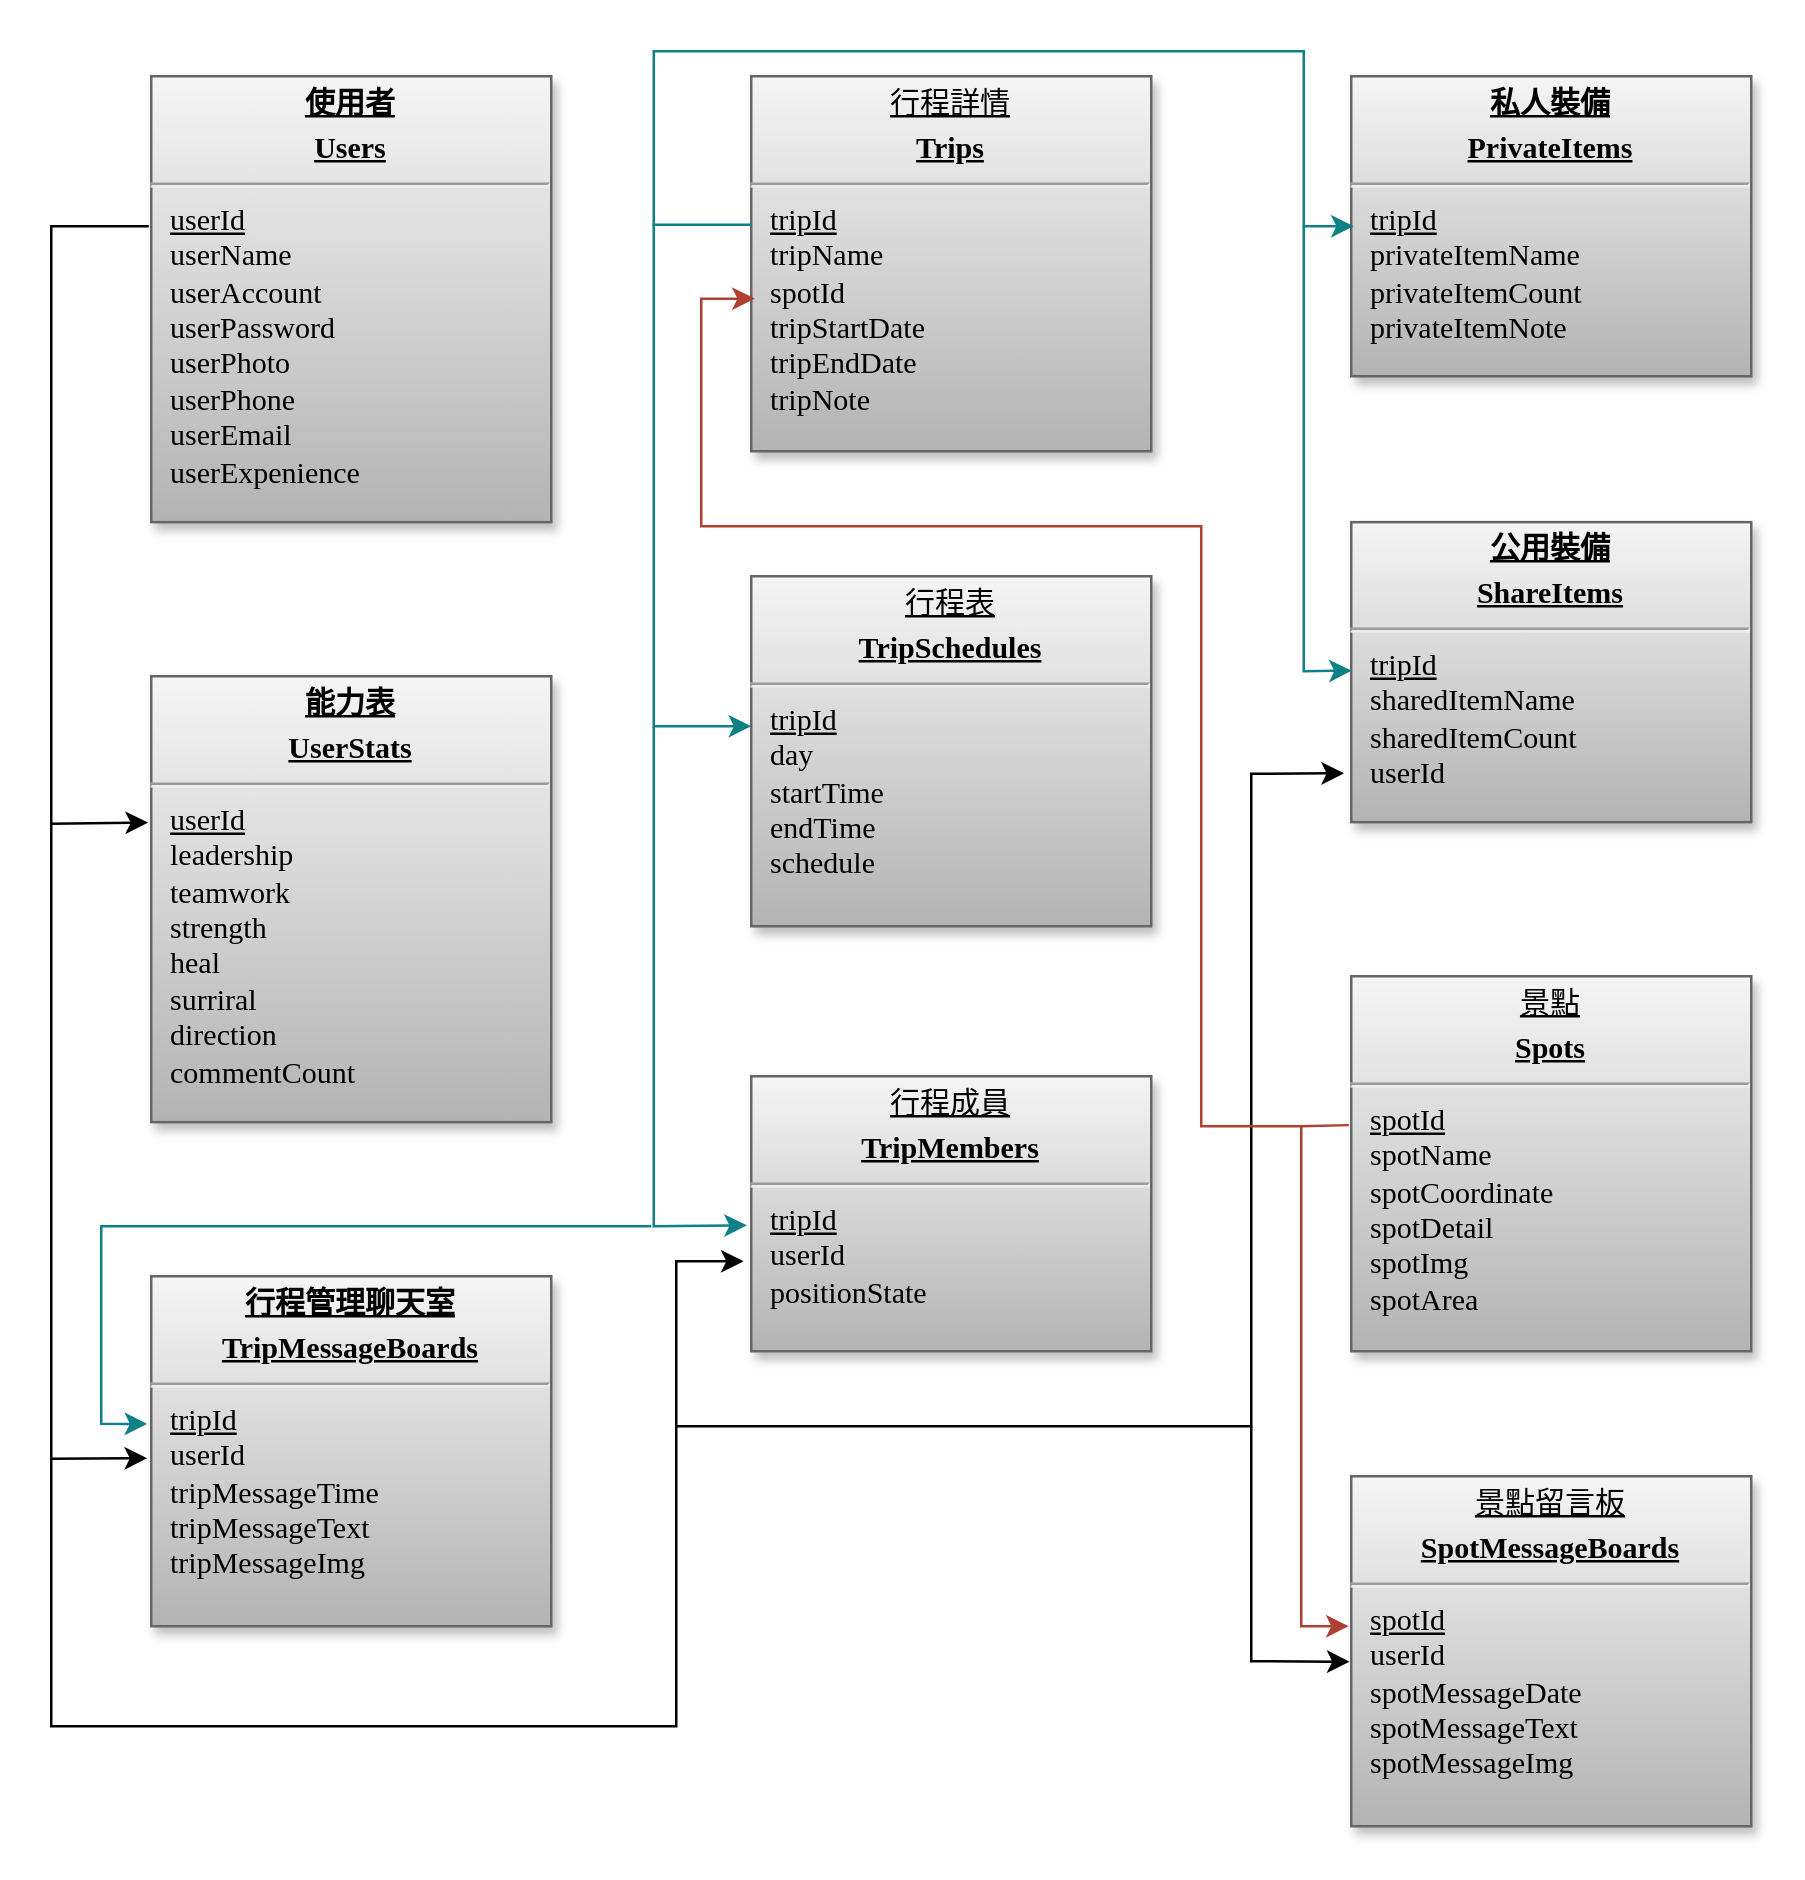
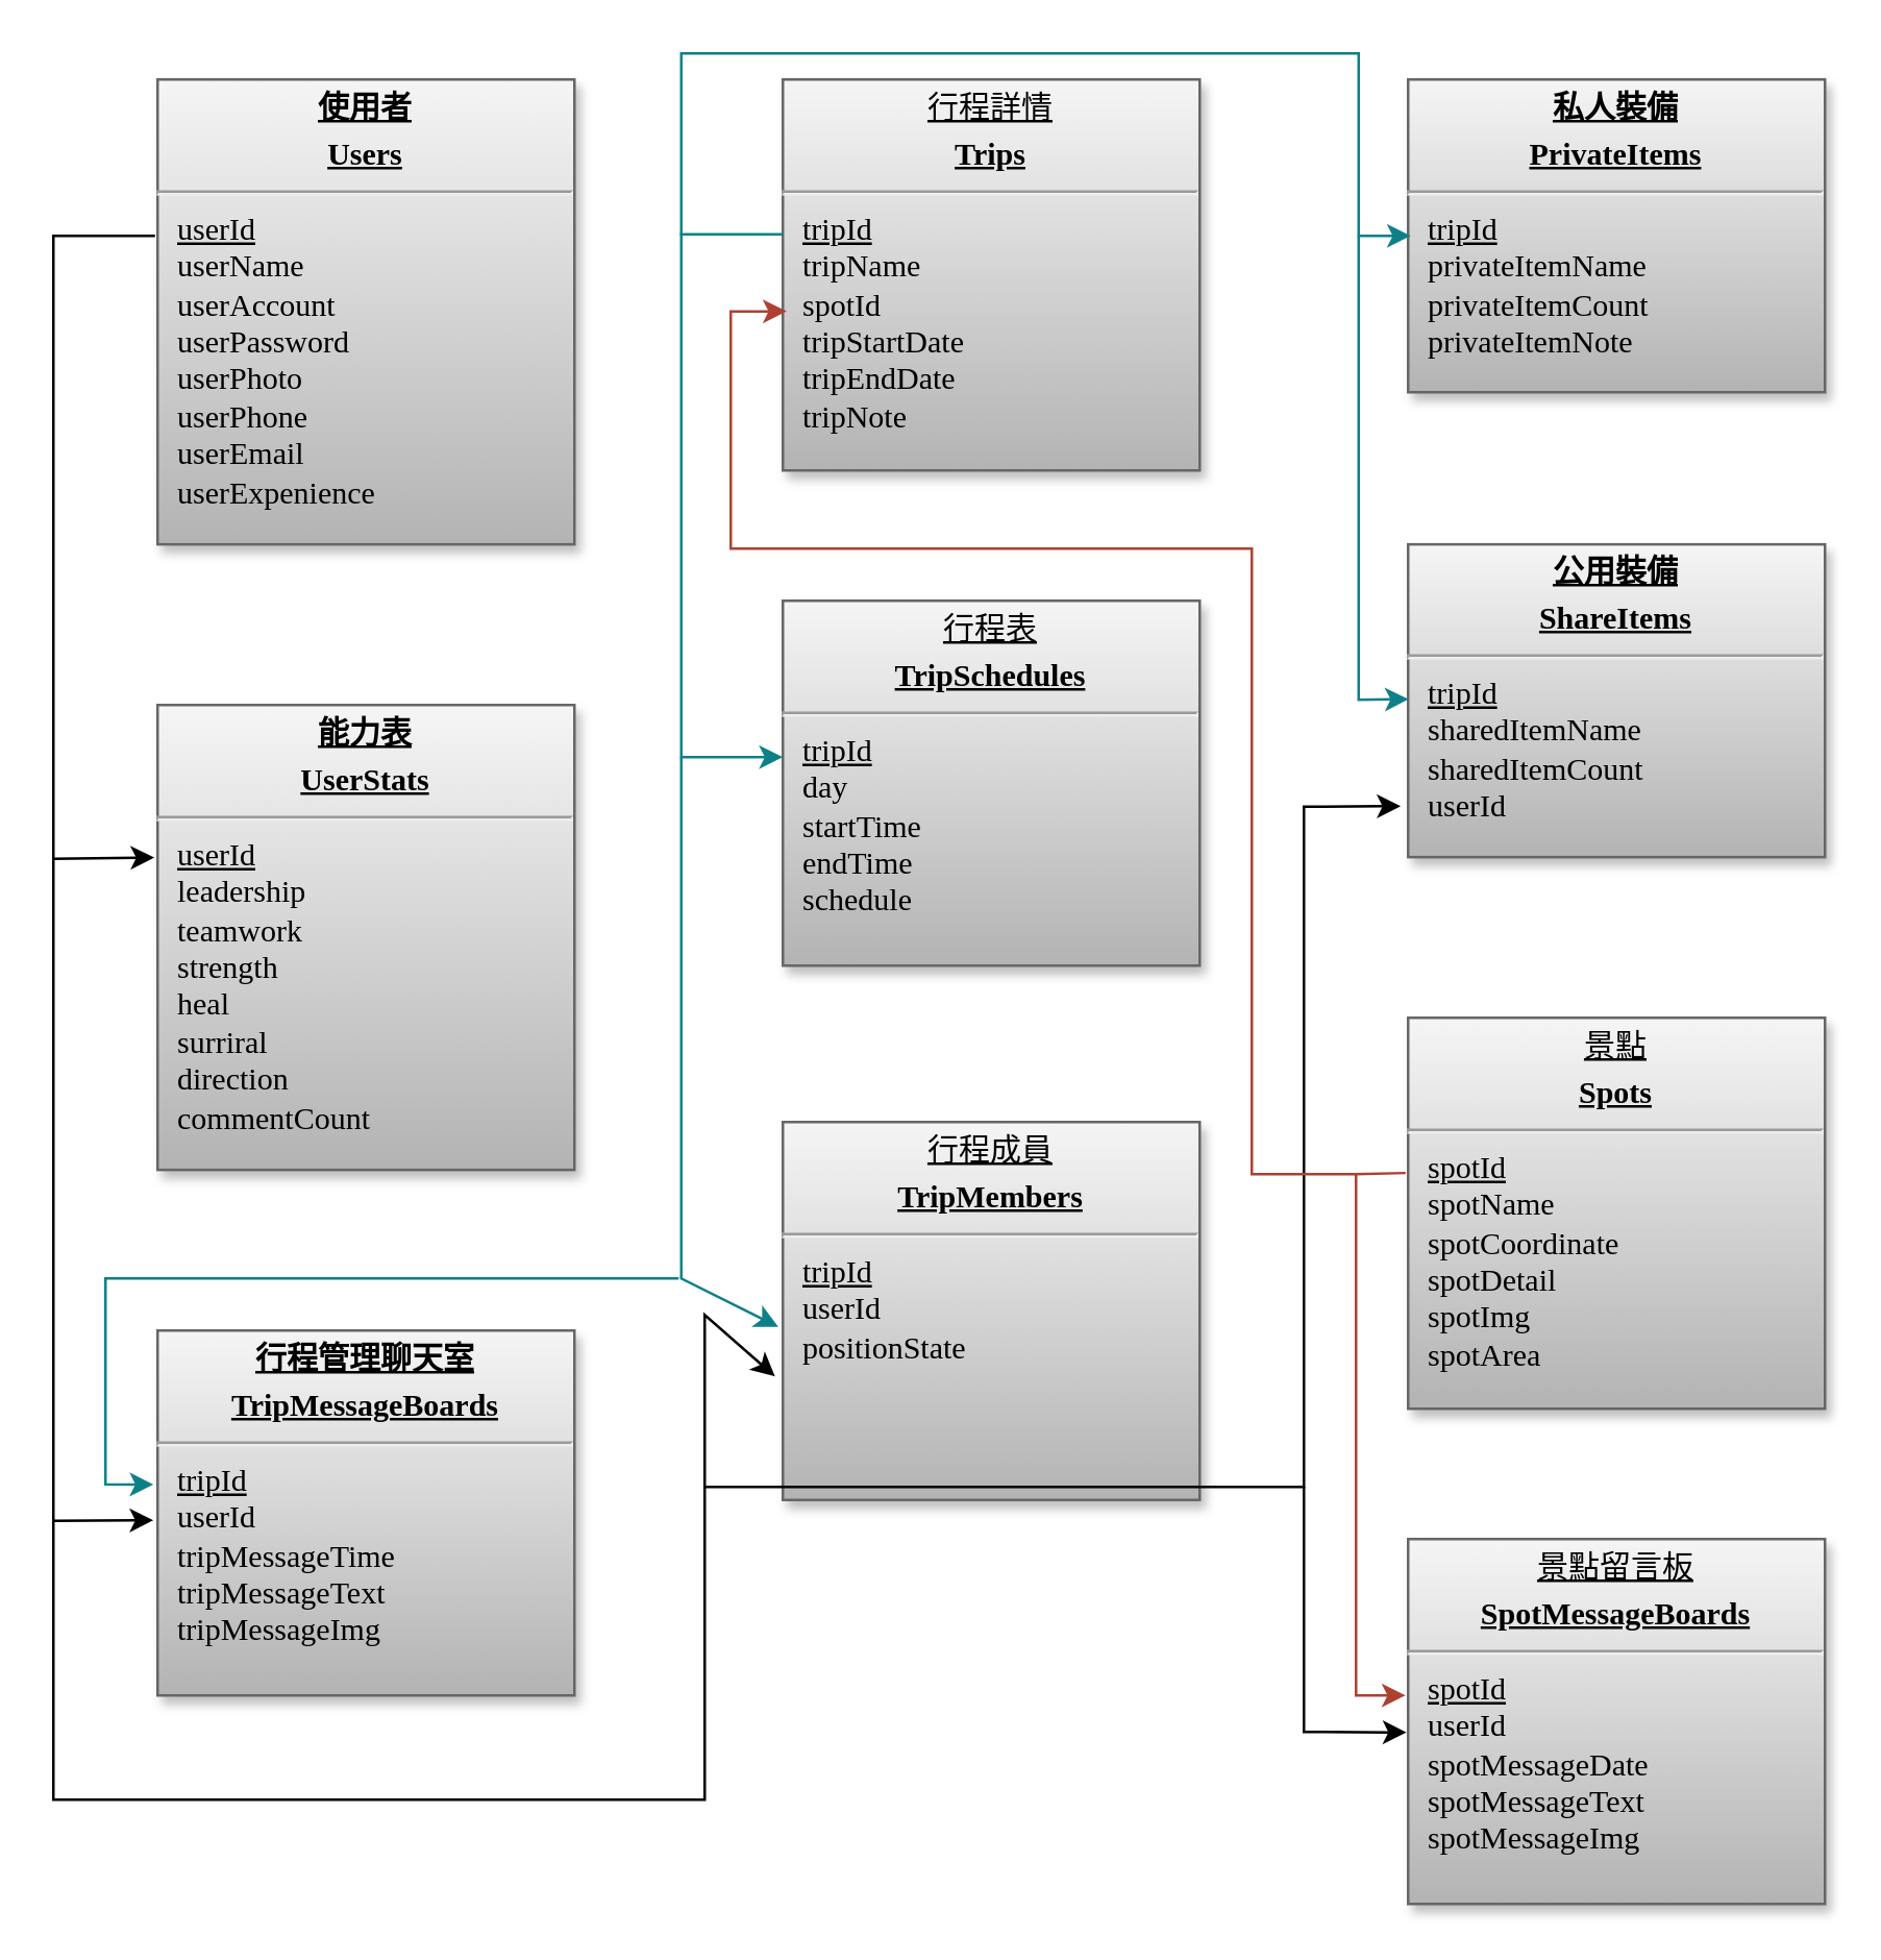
- <mxCell id="13" value="&lt;p style=&quot;text-align: center ; margin: 4px 0px 0px ; text-decoration: underline&quot;&gt;行程成員&lt;/p&gt;&lt;p style=&quot;text-align: center ; margin: 4px 0px 0px ; text-decoration: underline&quot;&gt;&lt;b&gt;TripMembers&lt;/b&gt;&lt;/p&gt;&lt;hr&gt;&lt;p style=&quot;margin: 0px ; margin-left: 8px&quot;&gt;&lt;u&gt;tripId&lt;/u&gt;&lt;/p&gt;&lt;p style=&quot;margin: 0px ; margin-left: 8px&quot;&gt;userId&lt;/p&gt;&lt;p style=&quot;margin: 0px ; margin-left: 8px&quot;&gt;positionState&lt;/p&gt;" style="verticalAlign=top;align=left;overflow=fill;fontSize=12;fontFamily=Times New Roman;html=1;strokeColor=#666666;shadow=1;fillColor=#f5f5f5;gradientColor=#b3b3b3;fontColor=#000000;" parent="1" vertex="1"><mxGeometry x="300" y="430" width="160" height="110" as="geometry" /></mxCell>
+ <mxCell id="13" value="&lt;p style=&quot;text-align: center ; margin: 4px 0px 0px ; text-decoration: underline&quot;&gt;行程成員&lt;/p&gt;&lt;p style=&quot;text-align: center ; margin: 4px 0px 0px ; text-decoration: underline&quot;&gt;&lt;b&gt;TripMembers&lt;/b&gt;&lt;/p&gt;&lt;hr&gt;&lt;p style=&quot;margin: 0px ; margin-left: 8px&quot;&gt;&lt;u&gt;tripId&lt;/u&gt;&lt;/p&gt;&lt;p style=&quot;margin: 0px ; margin-left: 8px&quot;&gt;userId&lt;/p&gt;&lt;p style=&quot;margin: 0px ; margin-left: 8px&quot;&gt;positionState&lt;/p&gt;" style="verticalAlign=top;align=left;overflow=fill;fontSize=12;fontFamily=Times New Roman;html=1;strokeColor=#666666;shadow=1;fillColor=#f5f5f5;gradientColor=#b3b3b3;fontColor=#000000;" parent="1" vertex="1"><mxGeometry x="300" y="430" width="160" height="145" as="geometry" /></mxCell>
